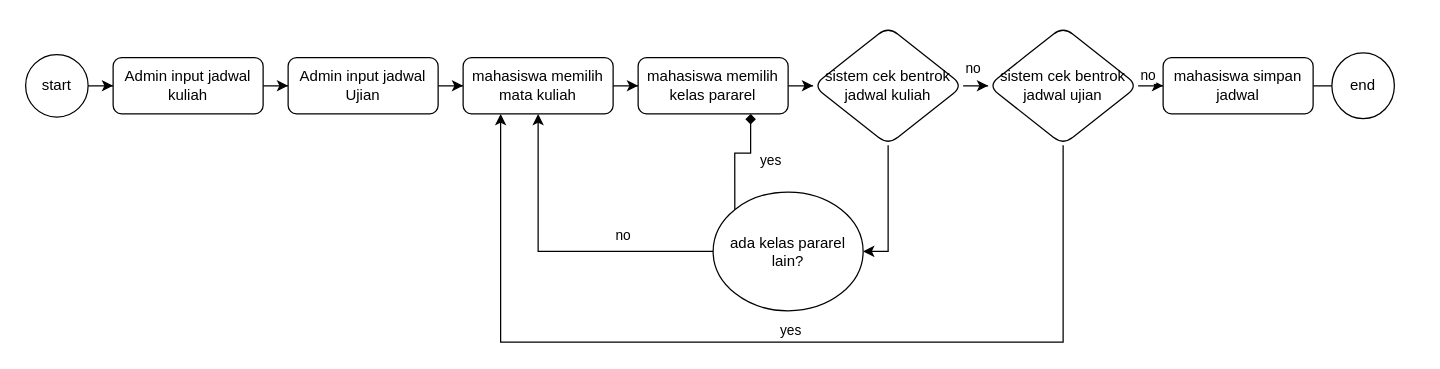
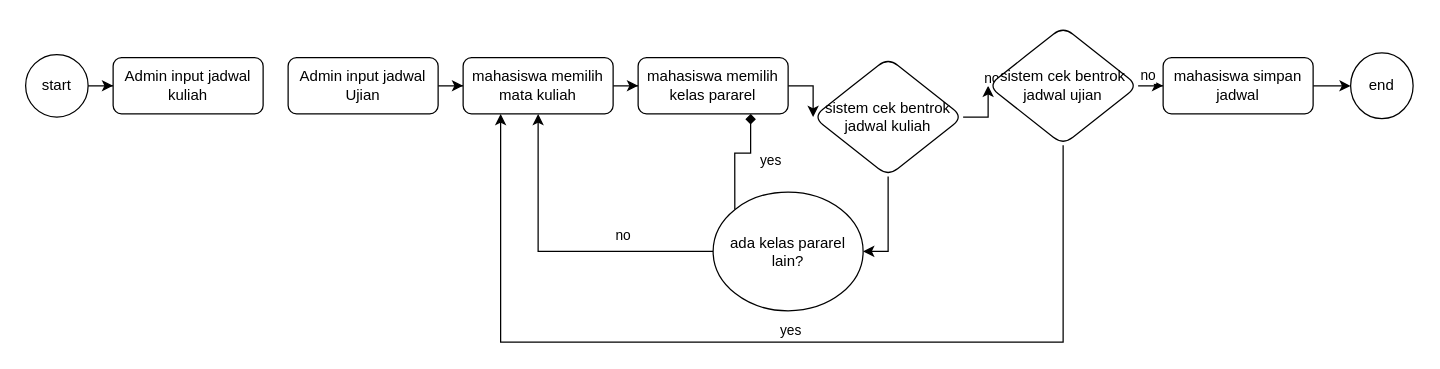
- <mxCell id="4" value="" style="edgeStyle=orthogonalEdgeStyle;rounded=0;orthogonalLoop=1;jettySize=auto;html=1;" edge="1" parent="1" source="5" target="7"><mxGeometry relative="1" as="geometry" /></mxCell>
- <mxCell id="15" value="sistem cek bentrok&lt;br&gt;jadwal kuliah" style="rhombus;whiteSpace=wrap;html=1;rounded=1;" vertex="1" parent="1"><mxGeometry x="650" y="20.5" width="120" height="95" as="geometry" /></mxCell>
+ <mxCell id="15" value="sistem cek bentrok&lt;br&gt;jadwal kuliah" style="rhombus;whiteSpace=wrap;html=1;rounded=1;" vertex="1" parent="1"><mxGeometry x="650" y="45.5" width="120" height="95" as="geometry" /></mxCell>
- <mxCell id="23" value="end" style="ellipse;whiteSpace=wrap;html=1;rounded=1;" vertex="1" parent="1"><mxGeometry x="1065" y="41.75" width="50" height="52.5" as="geometry" /></mxCell>
+ <mxCell id="23" value="end" style="ellipse;whiteSpace=wrap;html=1;rounded=1;" vertex="1" parent="1"><mxGeometry x="1080" y="41.75" width="50" height="52.5" as="geometry" /></mxCell>
